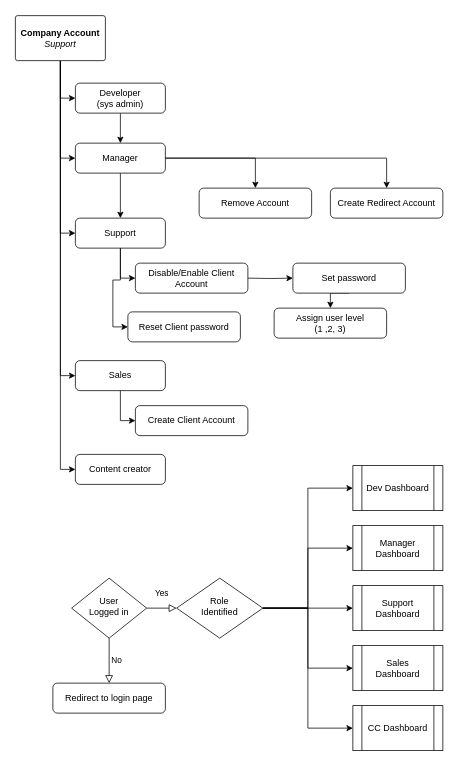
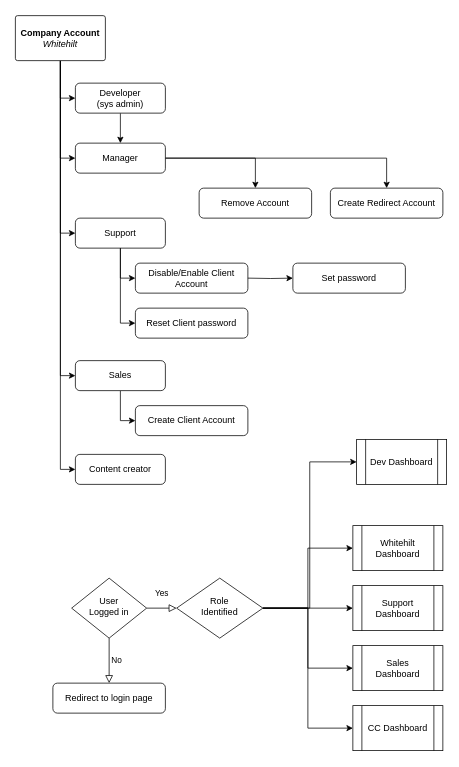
- <mxCell id="19" value="&lt;b&gt;Company Account&lt;/b&gt;&lt;br&gt;&lt;i&gt;Support&lt;/i&gt;" style="rounded=1;whiteSpace=wrap;html=1;arcSize=5;" vertex="1" parent="1"><mxGeometry x="20" y="20" width="120" height="60" as="geometry" /></mxCell>
+ <mxCell id="19" value="&lt;b&gt;Company Account&lt;/b&gt;&lt;br&gt;&lt;i&gt;Whitehilt&lt;/i&gt;" style="rounded=1;whiteSpace=wrap;html=1;arcSize=5;" vertex="1" parent="1"><mxGeometry x="20" y="20" width="120" height="60" as="geometry" /></mxCell>
- <mxCell id="20" style="edgeStyle=none;rounded=0;orthogonalLoop=1;jettySize=auto;html=1;exitX=0.5;exitY=1;exitDx=0;exitDy=0;entryX=0.5;entryY=0;entryDx=0;entryDy=0;" edge="1" parent="1" source="22" target="23"><mxGeometry relative="1" as="geometry" /></mxCell>
- <mxCell id="32" style="edgeStyle=orthogonalEdgeStyle;rounded=0;orthogonalLoop=1;jettySize=auto;html=1;exitX=0.5;exitY=1;exitDx=0;exitDy=0;entryX=0.5;entryY=0;entryDx=0;entryDy=0;" edge="1" parent="1" source="33" target="36"><mxGeometry relative="1" as="geometry" /></mxCell>
- <mxCell id="36" value="Assign user level&lt;br&gt;(1 ,2, 3)" style="rounded=1;whiteSpace=wrap;html=1;fontSize=12;glass=0;strokeWidth=1;shadow=0;" vertex="1" parent="1"><mxGeometry x="365" y="410" width="150" height="40" as="geometry" /></mxCell>
- <mxCell id="34" value="Reset Client password" style="rounded=1;whiteSpace=wrap;html=1;fontSize=12;glass=0;strokeWidth=1;shadow=0;" vertex="1" parent="1"><mxGeometry x="170" y="415" width="150" height="40" as="geometry" /></mxCell>
+ <mxCell id="34" value="Reset Client password" style="rounded=1;whiteSpace=wrap;html=1;fontSize=12;glass=0;strokeWidth=1;shadow=0;" vertex="1" parent="1"><mxGeometry x="180" y="410" width="150" height="40" as="geometry" /></mxCell>
- <mxCell id="42" value="Dev Dashboard" style="shape=process;whiteSpace=wrap;html=1;backgroundOutline=1;" vertex="1" parent="1"><mxGeometry x="470" y="620" width="120" height="60" as="geometry" /></mxCell>
+ <mxCell id="42" value="Dev Dashboard" style="shape=process;whiteSpace=wrap;html=1;backgroundOutline=1;" vertex="1" parent="1"><mxGeometry x="475" y="585" width="120" height="60" as="geometry" /></mxCell>
- <mxCell id="41" value="Manager Dashboard" style="shape=process;whiteSpace=wrap;html=1;backgroundOutline=1;" vertex="1" parent="1"><mxGeometry x="470" y="700" width="120" height="60" as="geometry" /></mxCell>
+ <mxCell id="41" value="Whitehilt Dashboard" style="shape=process;whiteSpace=wrap;html=1;backgroundOutline=1;" vertex="1" parent="1"><mxGeometry x="470" y="700" width="120" height="60" as="geometry" /></mxCell>
